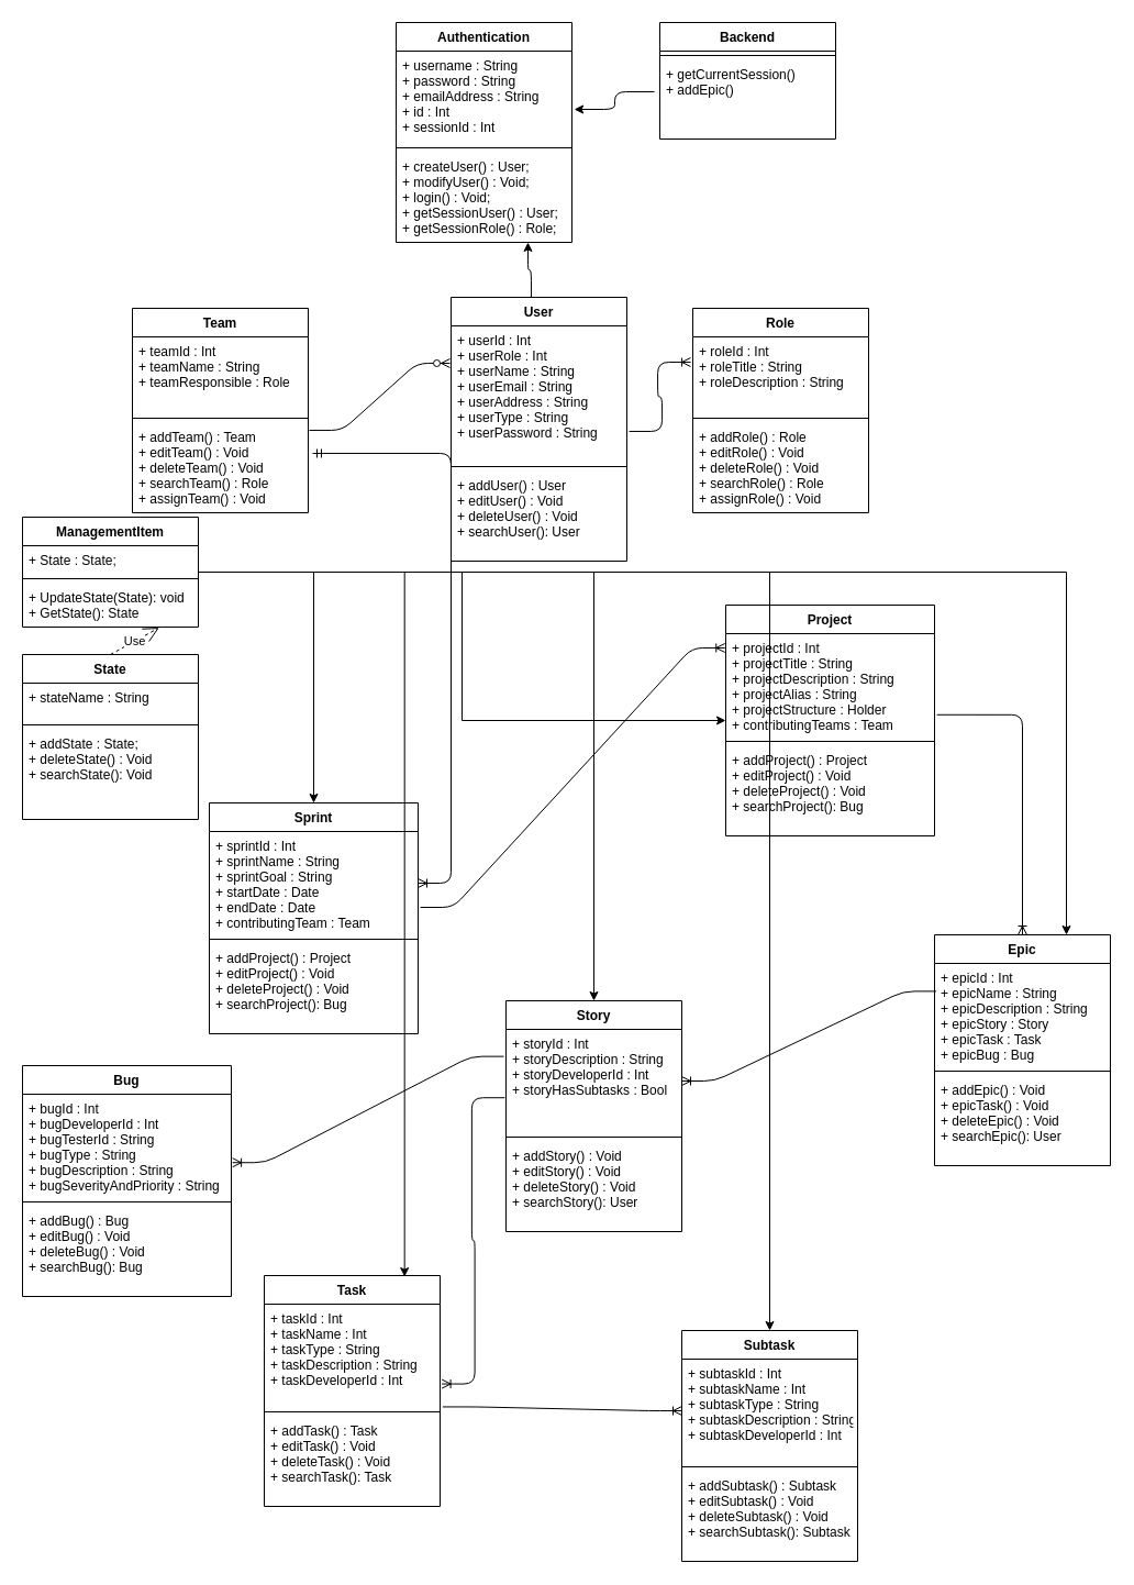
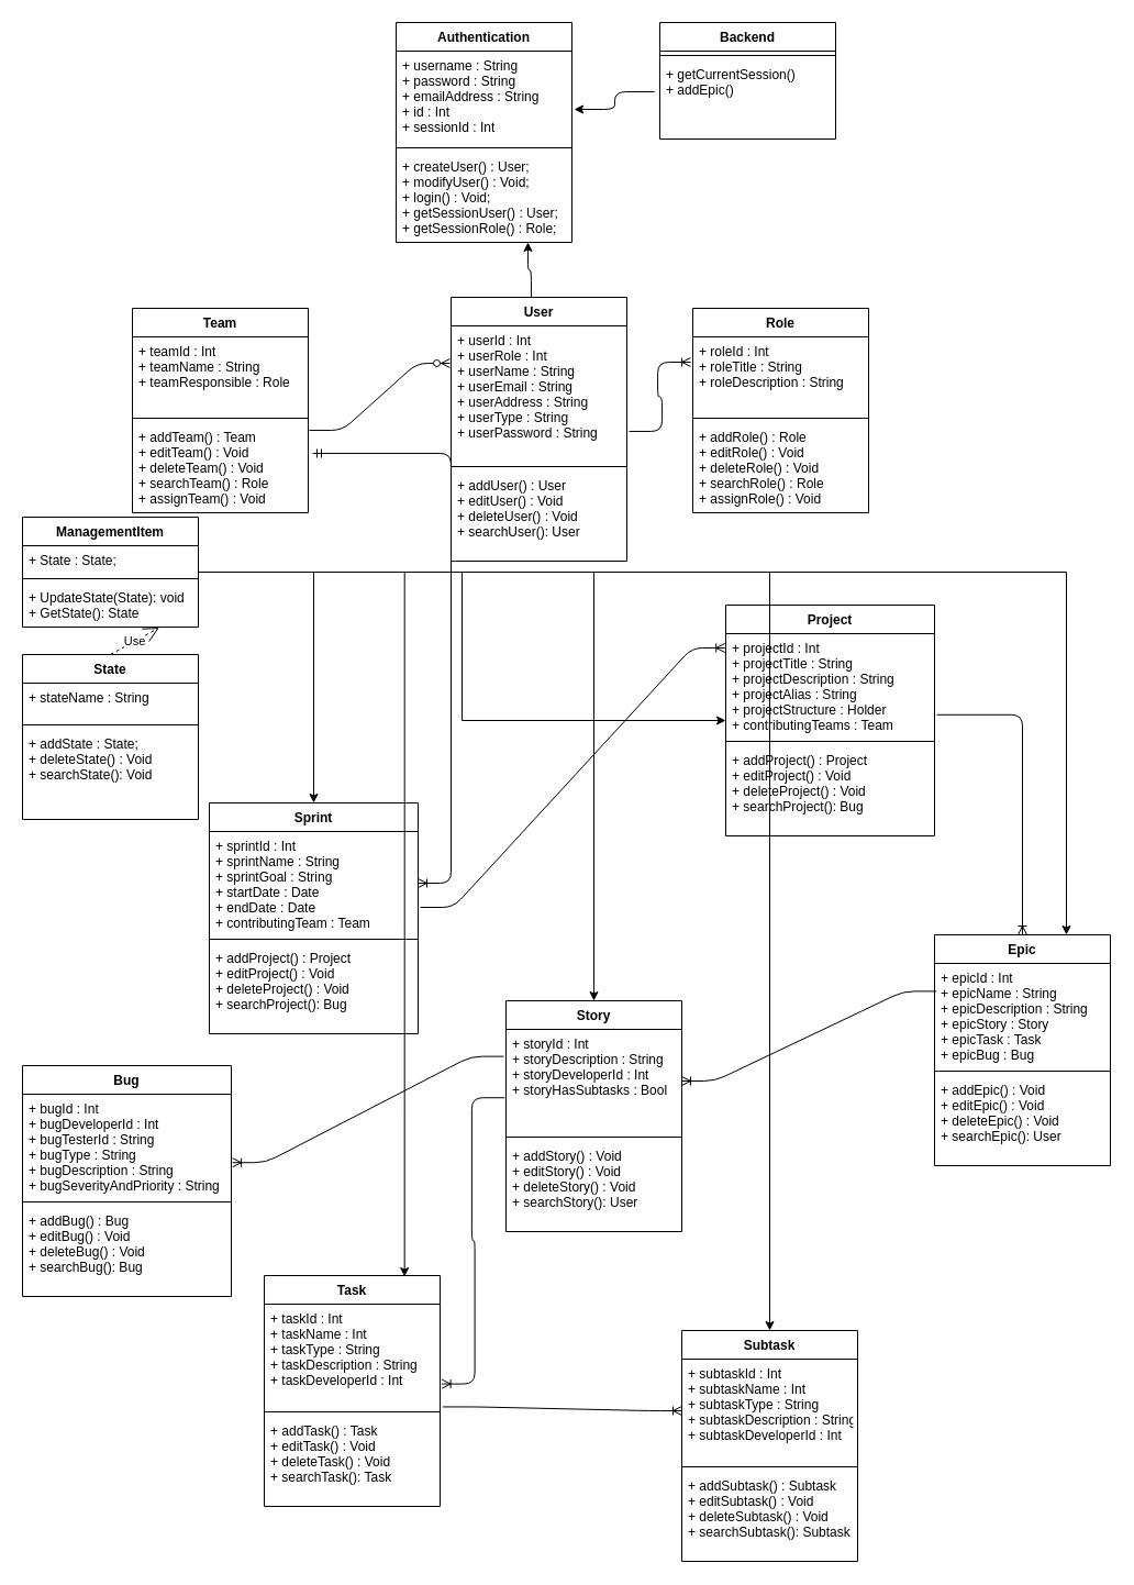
- <mxCell id="25" value="+ addEpic() : Void&#10;+ epicTask() : Void&#10;+ deleteEpic() : Void&#10;+ searchEpic(): User&#10;" style="text;strokeColor=none;fillColor=none;align=left;verticalAlign=top;spacingLeft=4;spacingRight=4;overflow=hidden;rotatable=0;points=[[0,0.5],[1,0.5]];portConstraint=eastwest;" parent="22" vertex="1"><mxGeometry y="128" width="160" height="82" as="geometry" /></mxCell>
+ <mxCell id="25" value="+ addEpic() : Void&#10;+ editEpic() : Void&#10;+ deleteEpic() : Void&#10;+ searchEpic(): User&#10;" style="text;strokeColor=none;fillColor=none;align=left;verticalAlign=top;spacingLeft=4;spacingRight=4;overflow=hidden;rotatable=0;points=[[0,0.5],[1,0.5]];portConstraint=eastwest;" parent="22" vertex="1"><mxGeometry y="128" width="160" height="82" as="geometry" /></mxCell>
